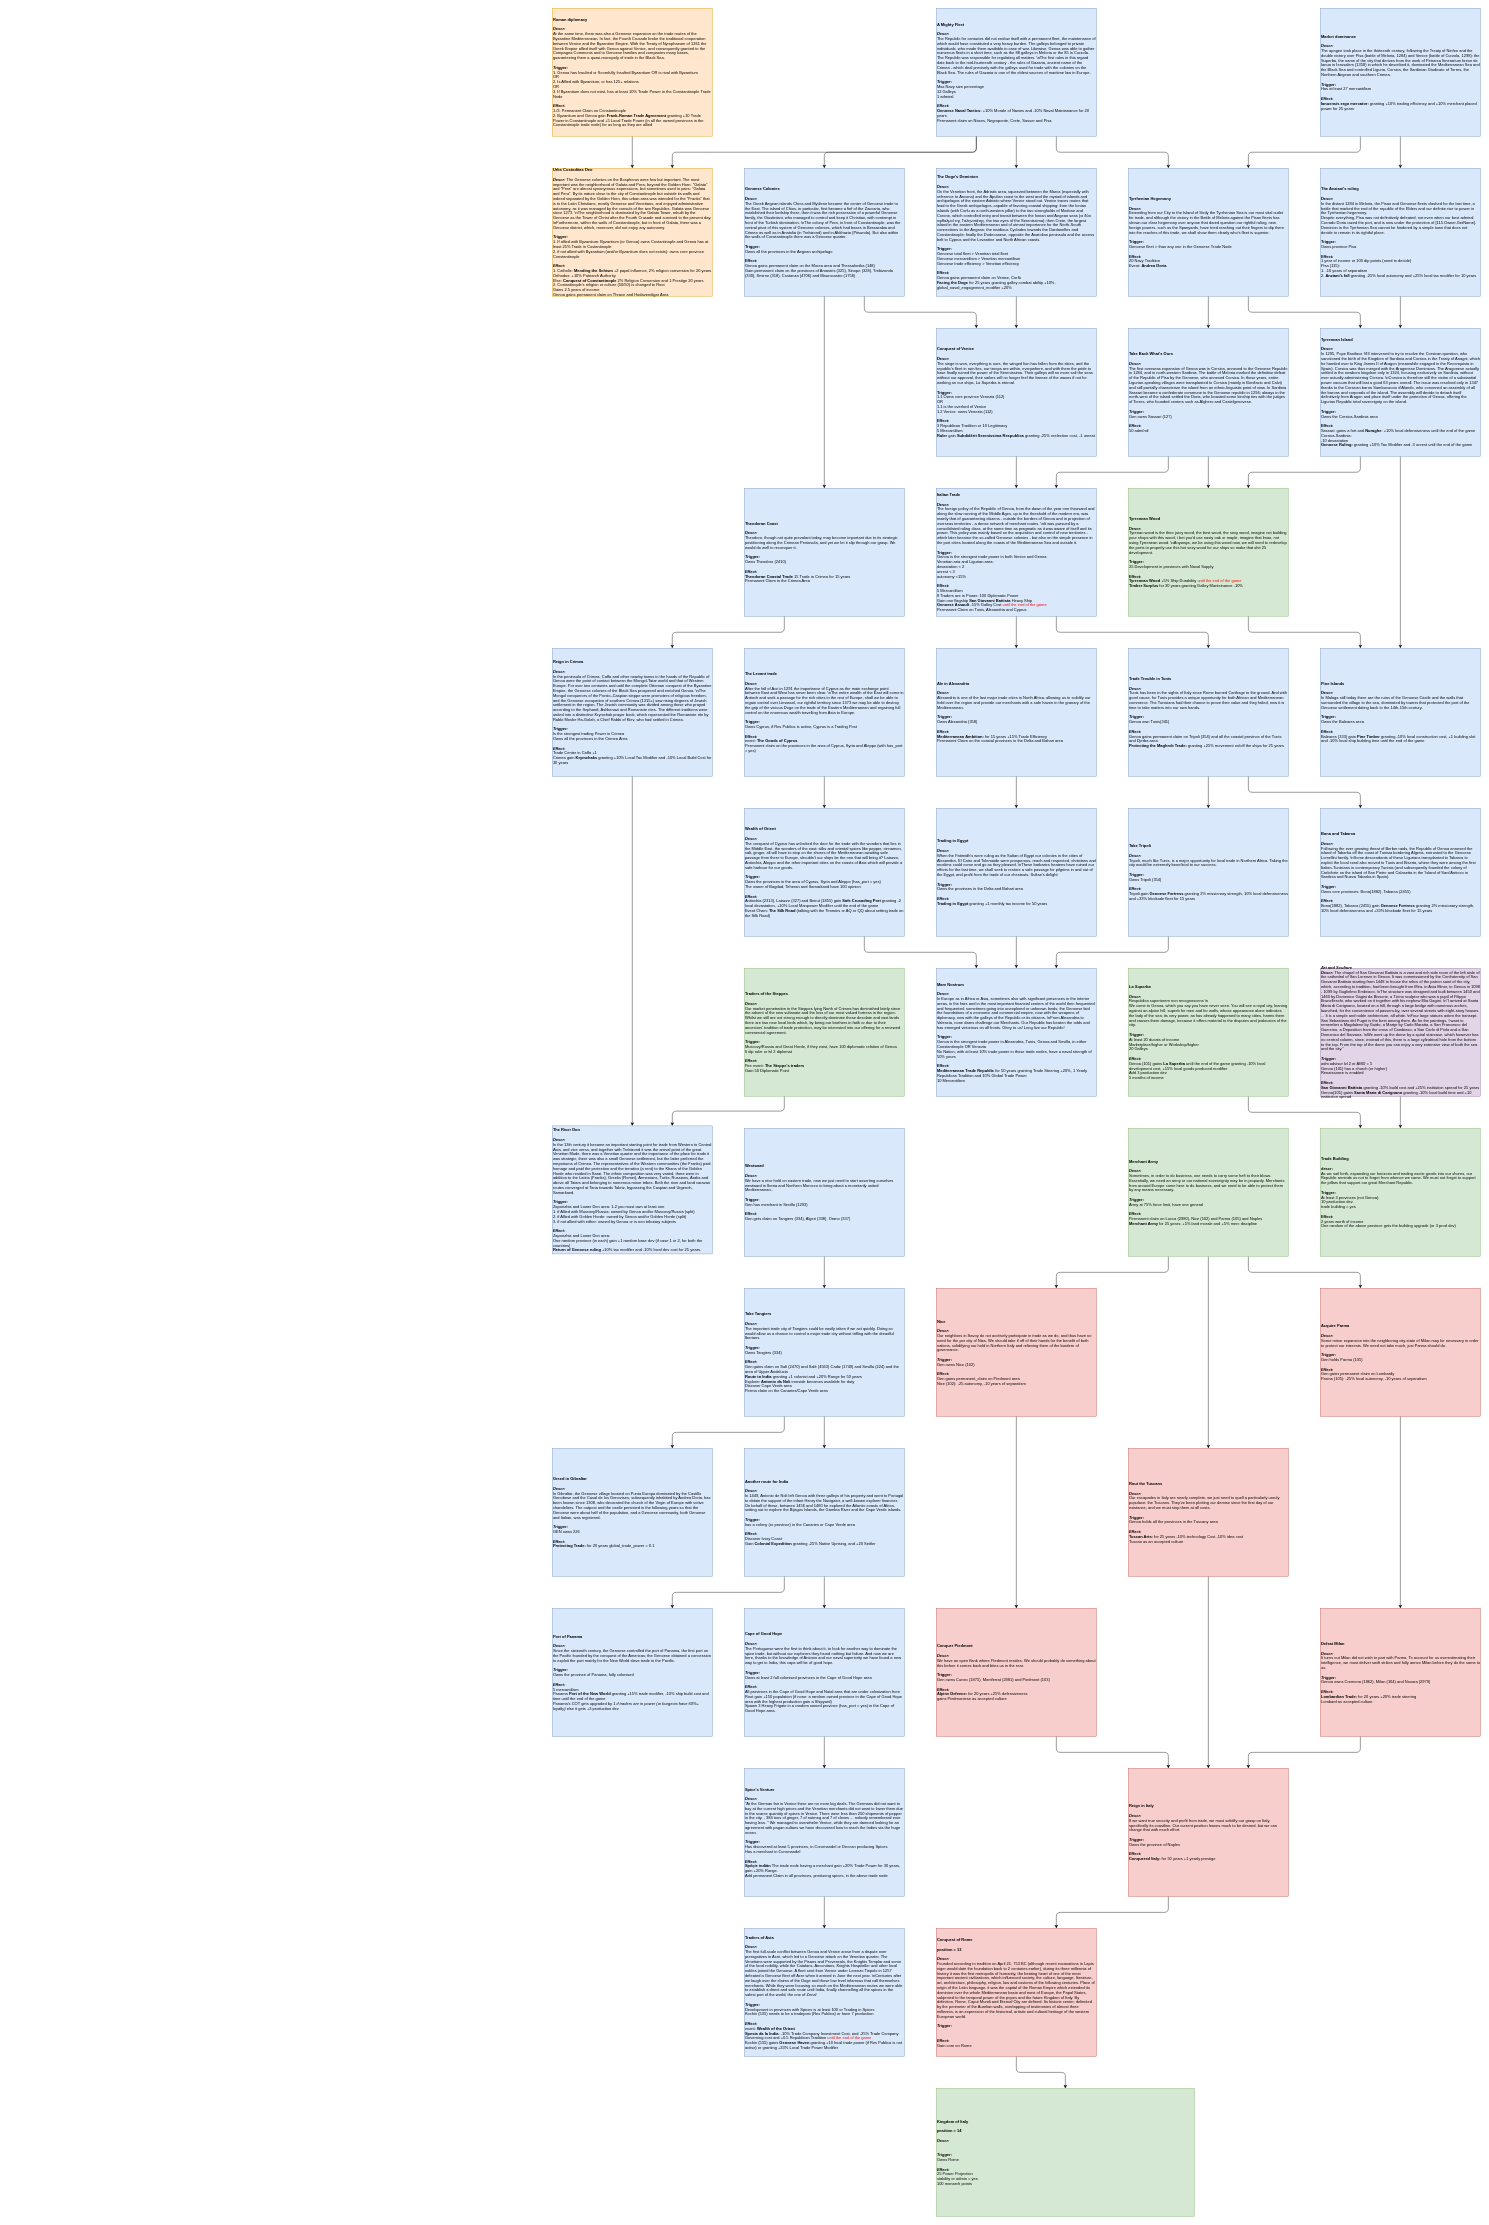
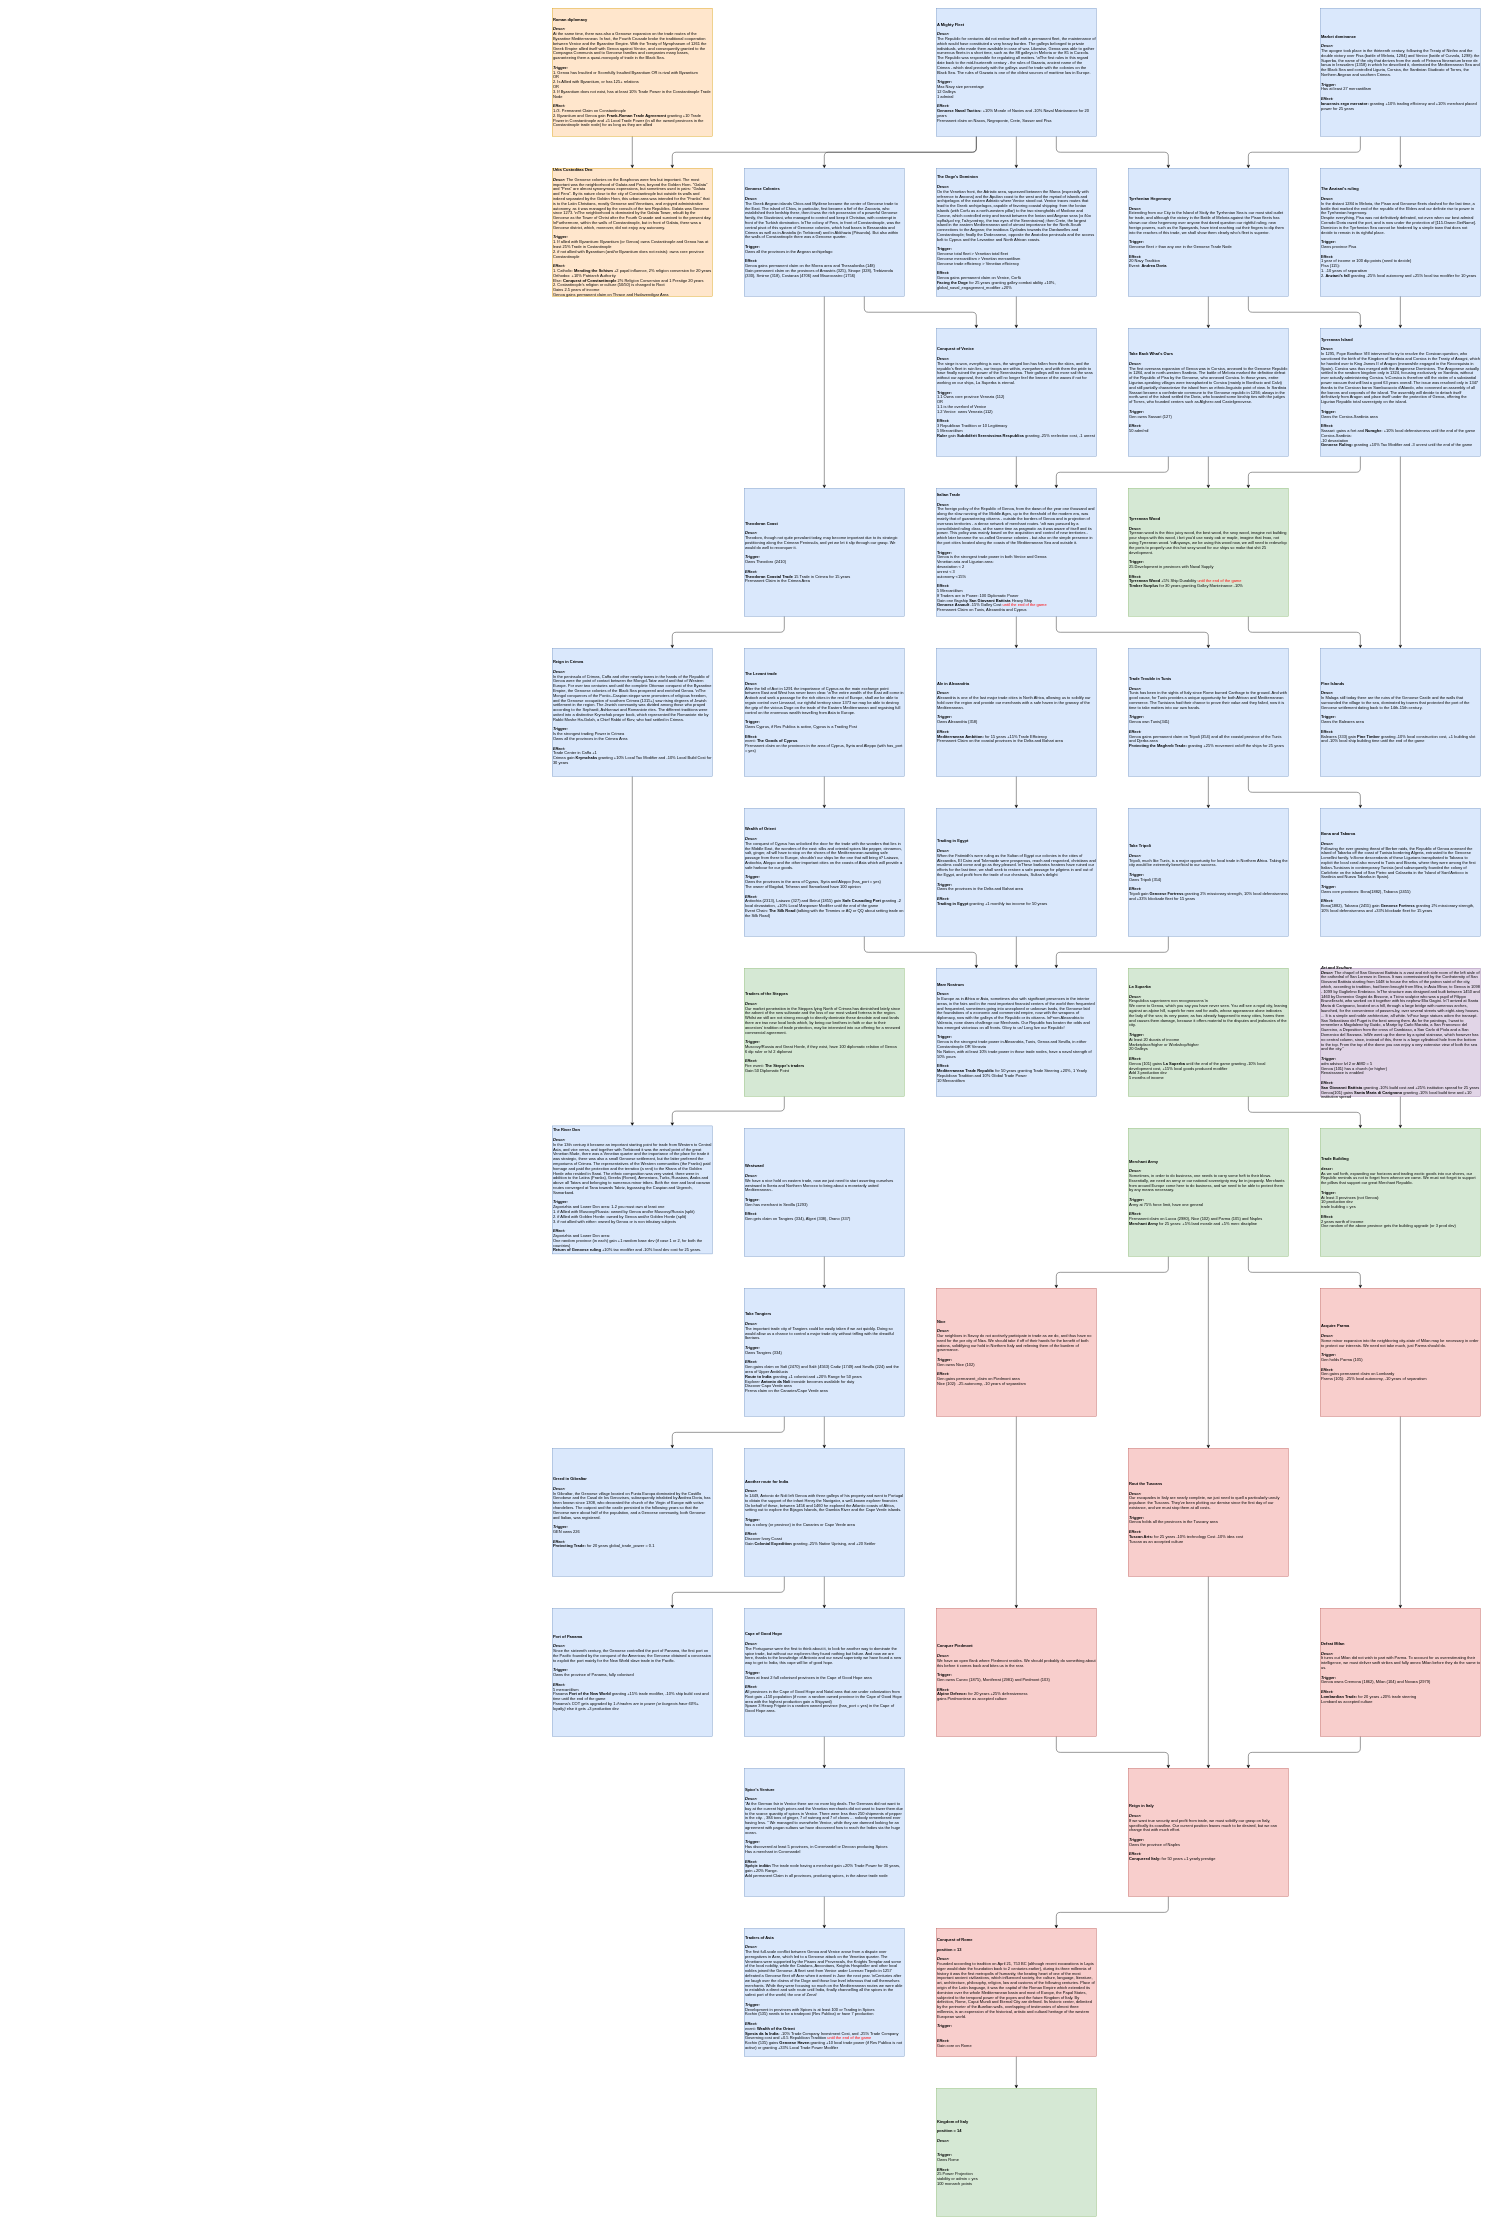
- <mxCell id="92" value="&lt;div style=&quot;font-size: 10px;&quot;&gt;&lt;div style=&quot;font-size: 10px;&quot;&gt;&lt;b style=&quot;font-size: 10px;&quot;&gt;Kingdom of Italy&lt;/b&gt;&lt;br style=&quot;font-size: 10px;&quot;&gt;&lt;/div&gt;&lt;div style=&quot;font-size: 10px;&quot;&gt;&lt;br style=&quot;font-size: 10px;&quot;&gt;&lt;/div&gt;&lt;div style=&quot;font-size: 10px;&quot;&gt;&lt;b style=&quot;font-size: 10px;&quot;&gt;position = 14&lt;/b&gt;&lt;/div&gt;&lt;div style=&quot;font-size: 10px;&quot;&gt;&lt;br style=&quot;font-size: 10px;&quot;&gt;&lt;/div&gt;&lt;div align=&quot;left&quot; style=&quot;font-size: 10px;&quot;&gt;&lt;i style=&quot;font-size: 10px;&quot;&gt;&lt;b style=&quot;font-size: 10px;&quot;&gt;Descr:&lt;/b&gt;&lt;/i&gt;&lt;/div&gt;&lt;div align=&quot;left&quot; style=&quot;font-size: 10px;&quot;&gt;&lt;div align=&quot;left&quot; style=&quot;font-size: 10px;&quot;&gt;&lt;br style=&quot;font-size: 10px;&quot;&gt;&lt;/div&gt;&lt;/div&gt;&lt;div align=&quot;left&quot; style=&quot;font-size: 10px;&quot;&gt;&lt;br style=&quot;font-size: 10px;&quot;&gt;&lt;/div&gt;&lt;div align=&quot;left&quot; style=&quot;font-size: 10px;&quot;&gt;&lt;b style=&quot;font-size: 10px;&quot;&gt;&lt;i style=&quot;font-size: 10px;&quot;&gt;Trigger:&lt;/i&gt;&lt;/b&gt;&lt;/div&gt;&lt;span style=&quot;font-size: 10px;&quot;&gt;Owns Rome&lt;/span&gt;&lt;br style=&quot;font-size: 10px;&quot;&gt;&lt;div align=&quot;left&quot; style=&quot;font-size: 10px;&quot;&gt;&lt;br style=&quot;font-size: 10px;&quot;&gt;&lt;/div&gt;&lt;div align=&quot;left&quot; style=&quot;font-size: 10px;&quot;&gt;&lt;b style=&quot;font-size: 10px;&quot;&gt;&lt;i style=&quot;font-size: 10px;&quot;&gt;Effect:&lt;/i&gt;&lt;/b&gt;&lt;/div&gt;&lt;div style=&quot;font-size: 10px;&quot;&gt;25 Power Projection&lt;br style=&quot;font-size: 10px;&quot;&gt;&lt;/div&gt;&lt;div style=&quot;font-size: 10px;&quot;&gt;stability or admin = yes&amp;nbsp;&lt;/div&gt;&lt;div style=&quot;font-size: 10px;&quot;&gt;100 monarch points&lt;/div&gt;&lt;/div&gt;" style="rounded=0;whiteSpace=wrap;html=1;fillColor=#d5e8d4;strokeColor=#82b366;fontSize=10;align=left;fontColor=#000000;" parent="1" vertex="1"><mxGeometry x="2340" y="5220" width="645" height="320" as="geometry" /></mxCell>
+ <mxCell id="92" value="&lt;div style=&quot;font-size: 10px;&quot;&gt;&lt;div style=&quot;font-size: 10px;&quot;&gt;&lt;b style=&quot;font-size: 10px;&quot;&gt;Kingdom of Italy&lt;/b&gt;&lt;br style=&quot;font-size: 10px;&quot;&gt;&lt;/div&gt;&lt;div style=&quot;font-size: 10px;&quot;&gt;&lt;br style=&quot;font-size: 10px;&quot;&gt;&lt;/div&gt;&lt;div style=&quot;font-size: 10px;&quot;&gt;&lt;b style=&quot;font-size: 10px;&quot;&gt;position = 14&lt;/b&gt;&lt;/div&gt;&lt;div style=&quot;font-size: 10px;&quot;&gt;&lt;br style=&quot;font-size: 10px;&quot;&gt;&lt;/div&gt;&lt;div align=&quot;left&quot; style=&quot;font-size: 10px;&quot;&gt;&lt;i style=&quot;font-size: 10px;&quot;&gt;&lt;b style=&quot;font-size: 10px;&quot;&gt;Descr:&lt;/b&gt;&lt;/i&gt;&lt;/div&gt;&lt;div align=&quot;left&quot; style=&quot;font-size: 10px;&quot;&gt;&lt;div align=&quot;left&quot; style=&quot;font-size: 10px;&quot;&gt;&lt;br style=&quot;font-size: 10px;&quot;&gt;&lt;/div&gt;&lt;/div&gt;&lt;div align=&quot;left&quot; style=&quot;font-size: 10px;&quot;&gt;&lt;br style=&quot;font-size: 10px;&quot;&gt;&lt;/div&gt;&lt;div align=&quot;left&quot; style=&quot;font-size: 10px;&quot;&gt;&lt;b style=&quot;font-size: 10px;&quot;&gt;&lt;i style=&quot;font-size: 10px;&quot;&gt;Trigger:&lt;/i&gt;&lt;/b&gt;&lt;/div&gt;&lt;span style=&quot;font-size: 10px;&quot;&gt;Owns Rome&lt;/span&gt;&lt;br style=&quot;font-size: 10px;&quot;&gt;&lt;div align=&quot;left&quot; style=&quot;font-size: 10px;&quot;&gt;&lt;br style=&quot;font-size: 10px;&quot;&gt;&lt;/div&gt;&lt;div align=&quot;left&quot; style=&quot;font-size: 10px;&quot;&gt;&lt;b style=&quot;font-size: 10px;&quot;&gt;&lt;i style=&quot;font-size: 10px;&quot;&gt;Effect:&lt;/i&gt;&lt;/b&gt;&lt;/div&gt;&lt;div style=&quot;font-size: 10px;&quot;&gt;25 Power Projection&lt;br style=&quot;font-size: 10px;&quot;&gt;&lt;/div&gt;&lt;div style=&quot;font-size: 10px;&quot;&gt;stability or admin = yes&amp;nbsp;&lt;/div&gt;&lt;div style=&quot;font-size: 10px;&quot;&gt;100 monarch points&lt;/div&gt;&lt;/div&gt;" style="rounded=0;whiteSpace=wrap;html=1;fillColor=#d5e8d4;strokeColor=#82b366;fontSize=10;align=left;fontColor=#000000;" parent="1" vertex="1"><mxGeometry x="2340" y="5220" width="400" height="320" as="geometry" /></mxCell>
